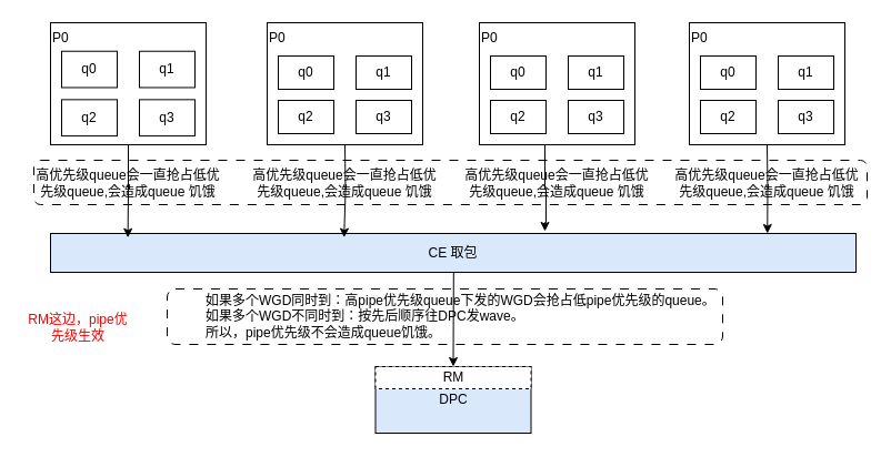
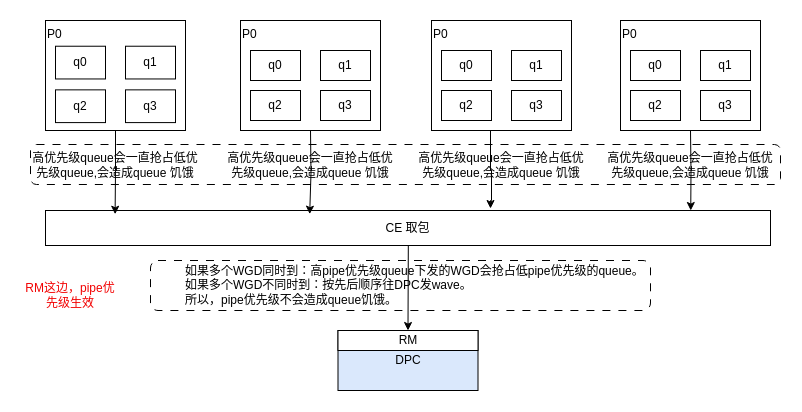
- <mxCell id="28" value="CE 取包" style="rounded=0;whiteSpace=wrap;html=1;fillColor=#dae8fc;" vertex="1" parent="1"><mxGeometry x="45" y="210" width="725" height="35" as="geometry" /></mxCell>
+ <mxCell id="28" value="CE 取包" style="rounded=0;whiteSpace=wrap;html=1;" vertex="1" parent="1"><mxGeometry x="45" y="210" width="725" height="35" as="geometry" /></mxCell>
- <mxCell id="40" value="RM" style="rounded=0;whiteSpace=wrap;html=1;dashed=1;" vertex="1" parent="38"><mxGeometry width="140" height="20" as="geometry" /></mxCell>
+ <mxCell id="40" value="RM" style="rounded=0;whiteSpace=wrap;html=1;" vertex="1" parent="38"><mxGeometry width="140" height="20" as="geometry" /></mxCell>
